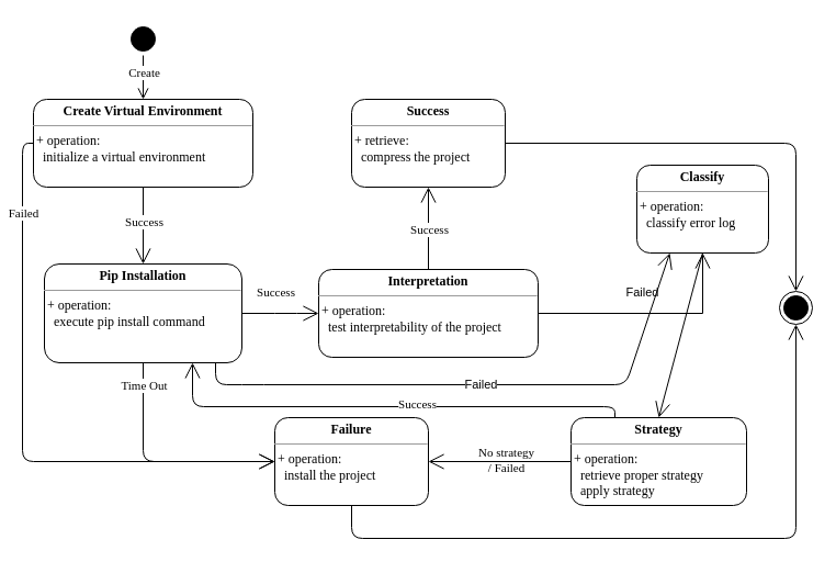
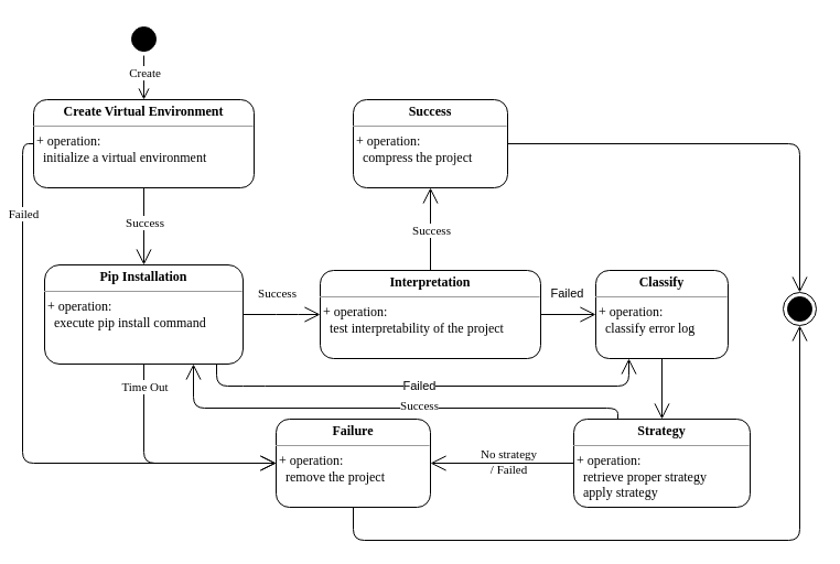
- <mxCell id="6" value="&lt;p style=&quot;margin: 0px ; margin-top: 4px ; text-align: center&quot;&gt;&lt;b&gt;Success&lt;/b&gt;&lt;/p&gt;&lt;hr size=&quot;1&quot;&gt;&lt;div style=&quot;height: 2px&quot;&gt;&amp;nbsp;+ retrieve:&lt;br&gt;&amp;nbsp; &amp;nbsp;compress the project&lt;/div&gt;" style="verticalAlign=top;align=left;overflow=fill;fontSize=12;fontFamily=Garamond;html=1;rounded=1;" parent="1" vertex="1"><mxGeometry x="320" y="90" width="140" height="80" as="geometry" /></mxCell>
+ <mxCell id="6" value="&lt;p style=&quot;margin: 0px ; margin-top: 4px ; text-align: center&quot;&gt;&lt;b&gt;Success&lt;/b&gt;&lt;/p&gt;&lt;hr size=&quot;1&quot;&gt;&lt;div style=&quot;height: 2px&quot;&gt;&amp;nbsp;+ operation:&lt;br&gt;&amp;nbsp; &amp;nbsp;compress the project&lt;/div&gt;" style="verticalAlign=top;align=left;overflow=fill;fontSize=12;fontFamily=Garamond;html=1;rounded=1;" parent="1" vertex="1"><mxGeometry x="320" y="90" width="140" height="80" as="geometry" /></mxCell>
- <mxCell id="3" value="&lt;p style=&quot;margin: 0px ; margin-top: 4px ; text-align: center&quot;&gt;&lt;b&gt;Classify&lt;/b&gt;&lt;/p&gt;&lt;hr size=&quot;1&quot;&gt;&lt;div style=&quot;height: 2px&quot;&gt;&amp;nbsp;+ operation:&lt;br&gt;&amp;nbsp; &amp;nbsp;classify error log&lt;/div&gt;" style="verticalAlign=top;align=left;overflow=fill;fontSize=12;fontFamily=Garamond;html=1;rounded=1;" parent="1" vertex="1"><mxGeometry x="580" y="150" width="120" height="80" as="geometry" /></mxCell>
+ <mxCell id="3" value="&lt;p style=&quot;margin: 0px ; margin-top: 4px ; text-align: center&quot;&gt;&lt;b&gt;Classify&lt;/b&gt;&lt;/p&gt;&lt;hr size=&quot;1&quot;&gt;&lt;div style=&quot;height: 2px&quot;&gt;&amp;nbsp;+ operation:&lt;br&gt;&amp;nbsp; &amp;nbsp;classify error log&lt;/div&gt;" style="verticalAlign=top;align=left;overflow=fill;fontSize=12;fontFamily=Garamond;html=1;rounded=1;" parent="1" vertex="1"><mxGeometry x="540" y="245" width="120" height="80" as="geometry" /></mxCell>
- <mxCell id="5" value="&lt;p style=&quot;margin: 0px ; margin-top: 4px ; text-align: center&quot;&gt;&lt;b&gt;Failure&lt;/b&gt;&lt;/p&gt;&lt;hr size=&quot;1&quot;&gt;&lt;div style=&quot;height: 2px&quot;&gt;&amp;nbsp;+ operation:&lt;br&gt;&amp;nbsp; &amp;nbsp;install the project&lt;/div&gt;" style="verticalAlign=top;align=left;overflow=fill;fontSize=12;fontFamily=Garamond;html=1;rounded=1;" parent="1" vertex="1"><mxGeometry x="250" y="380" width="140" height="80" as="geometry" /></mxCell>
+ <mxCell id="5" value="&lt;p style=&quot;margin: 0px ; margin-top: 4px ; text-align: center&quot;&gt;&lt;b&gt;Failure&lt;/b&gt;&lt;/p&gt;&lt;hr size=&quot;1&quot;&gt;&lt;div style=&quot;height: 2px&quot;&gt;&amp;nbsp;+ operation:&lt;br&gt;&amp;nbsp; &amp;nbsp;remove the project&lt;/div&gt;" style="verticalAlign=top;align=left;overflow=fill;fontSize=12;fontFamily=Garamond;html=1;rounded=1;" parent="1" vertex="1"><mxGeometry x="250" y="380" width="140" height="80" as="geometry" /></mxCell>
